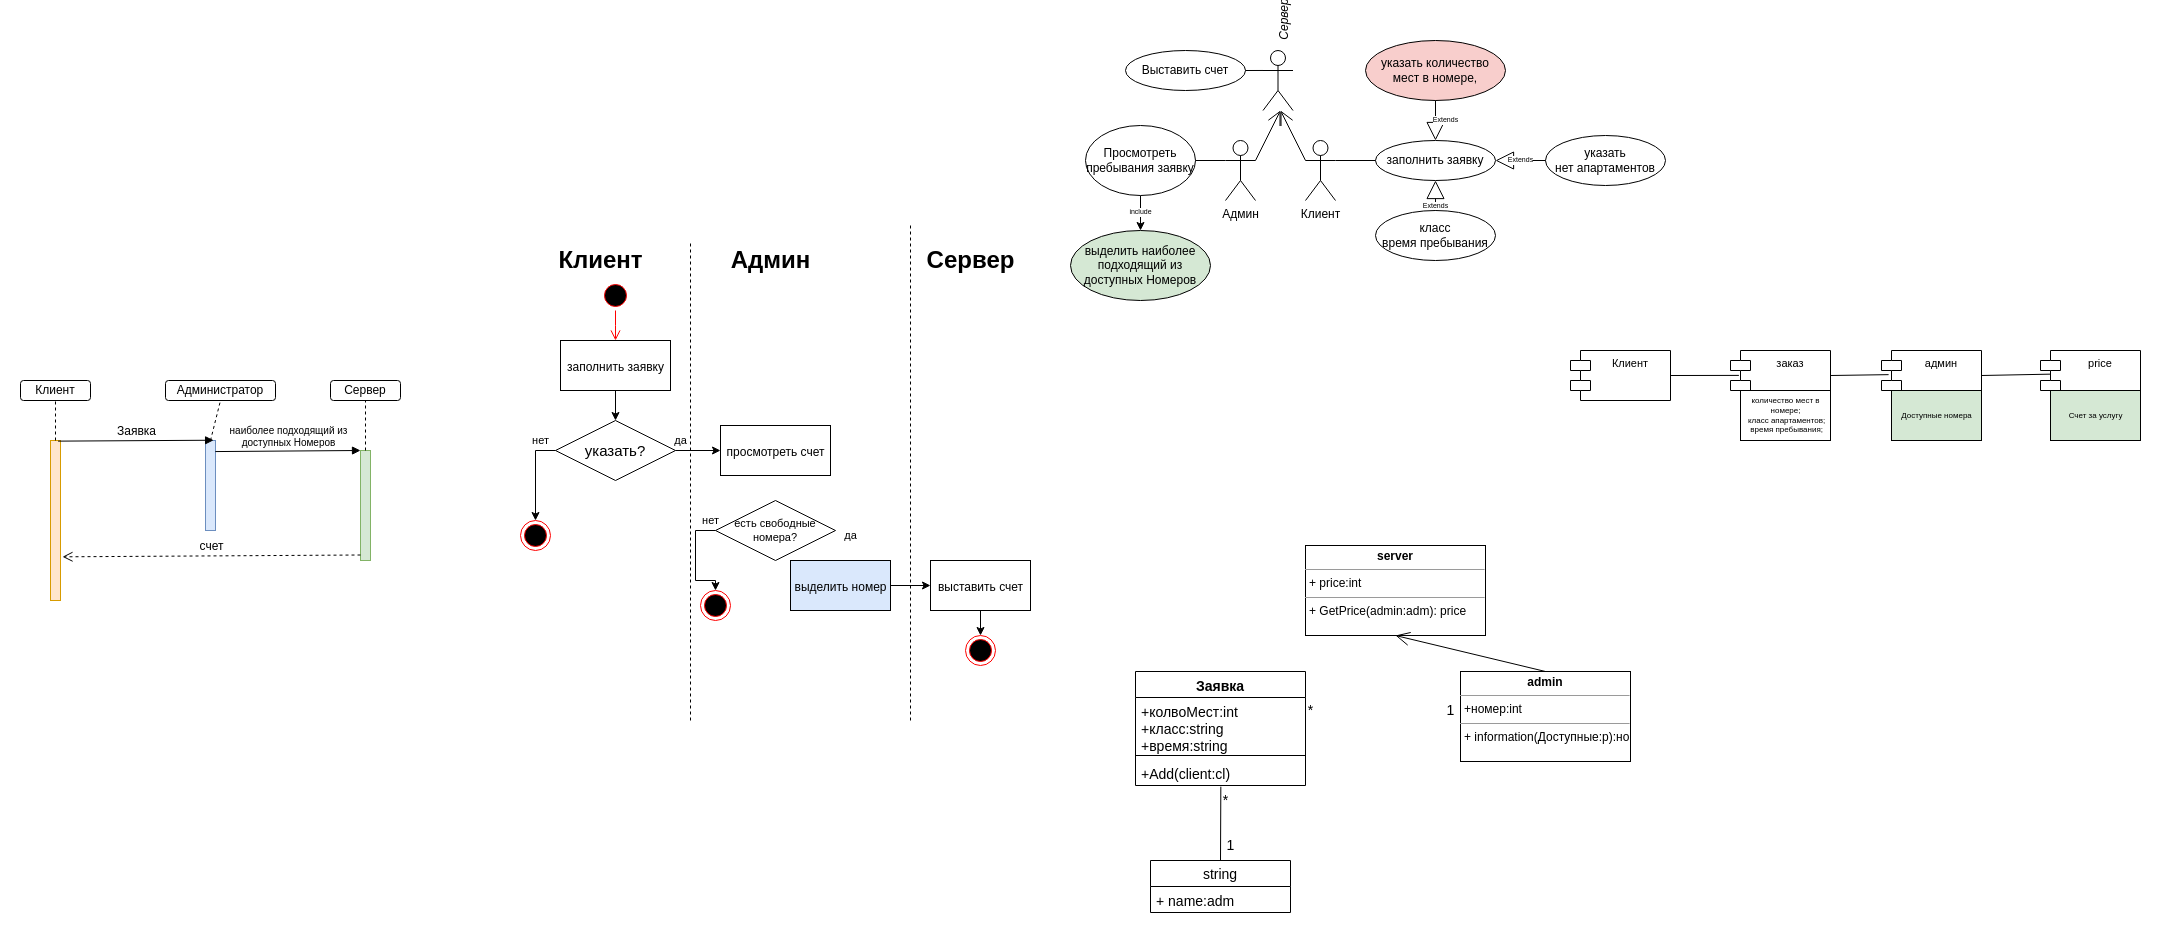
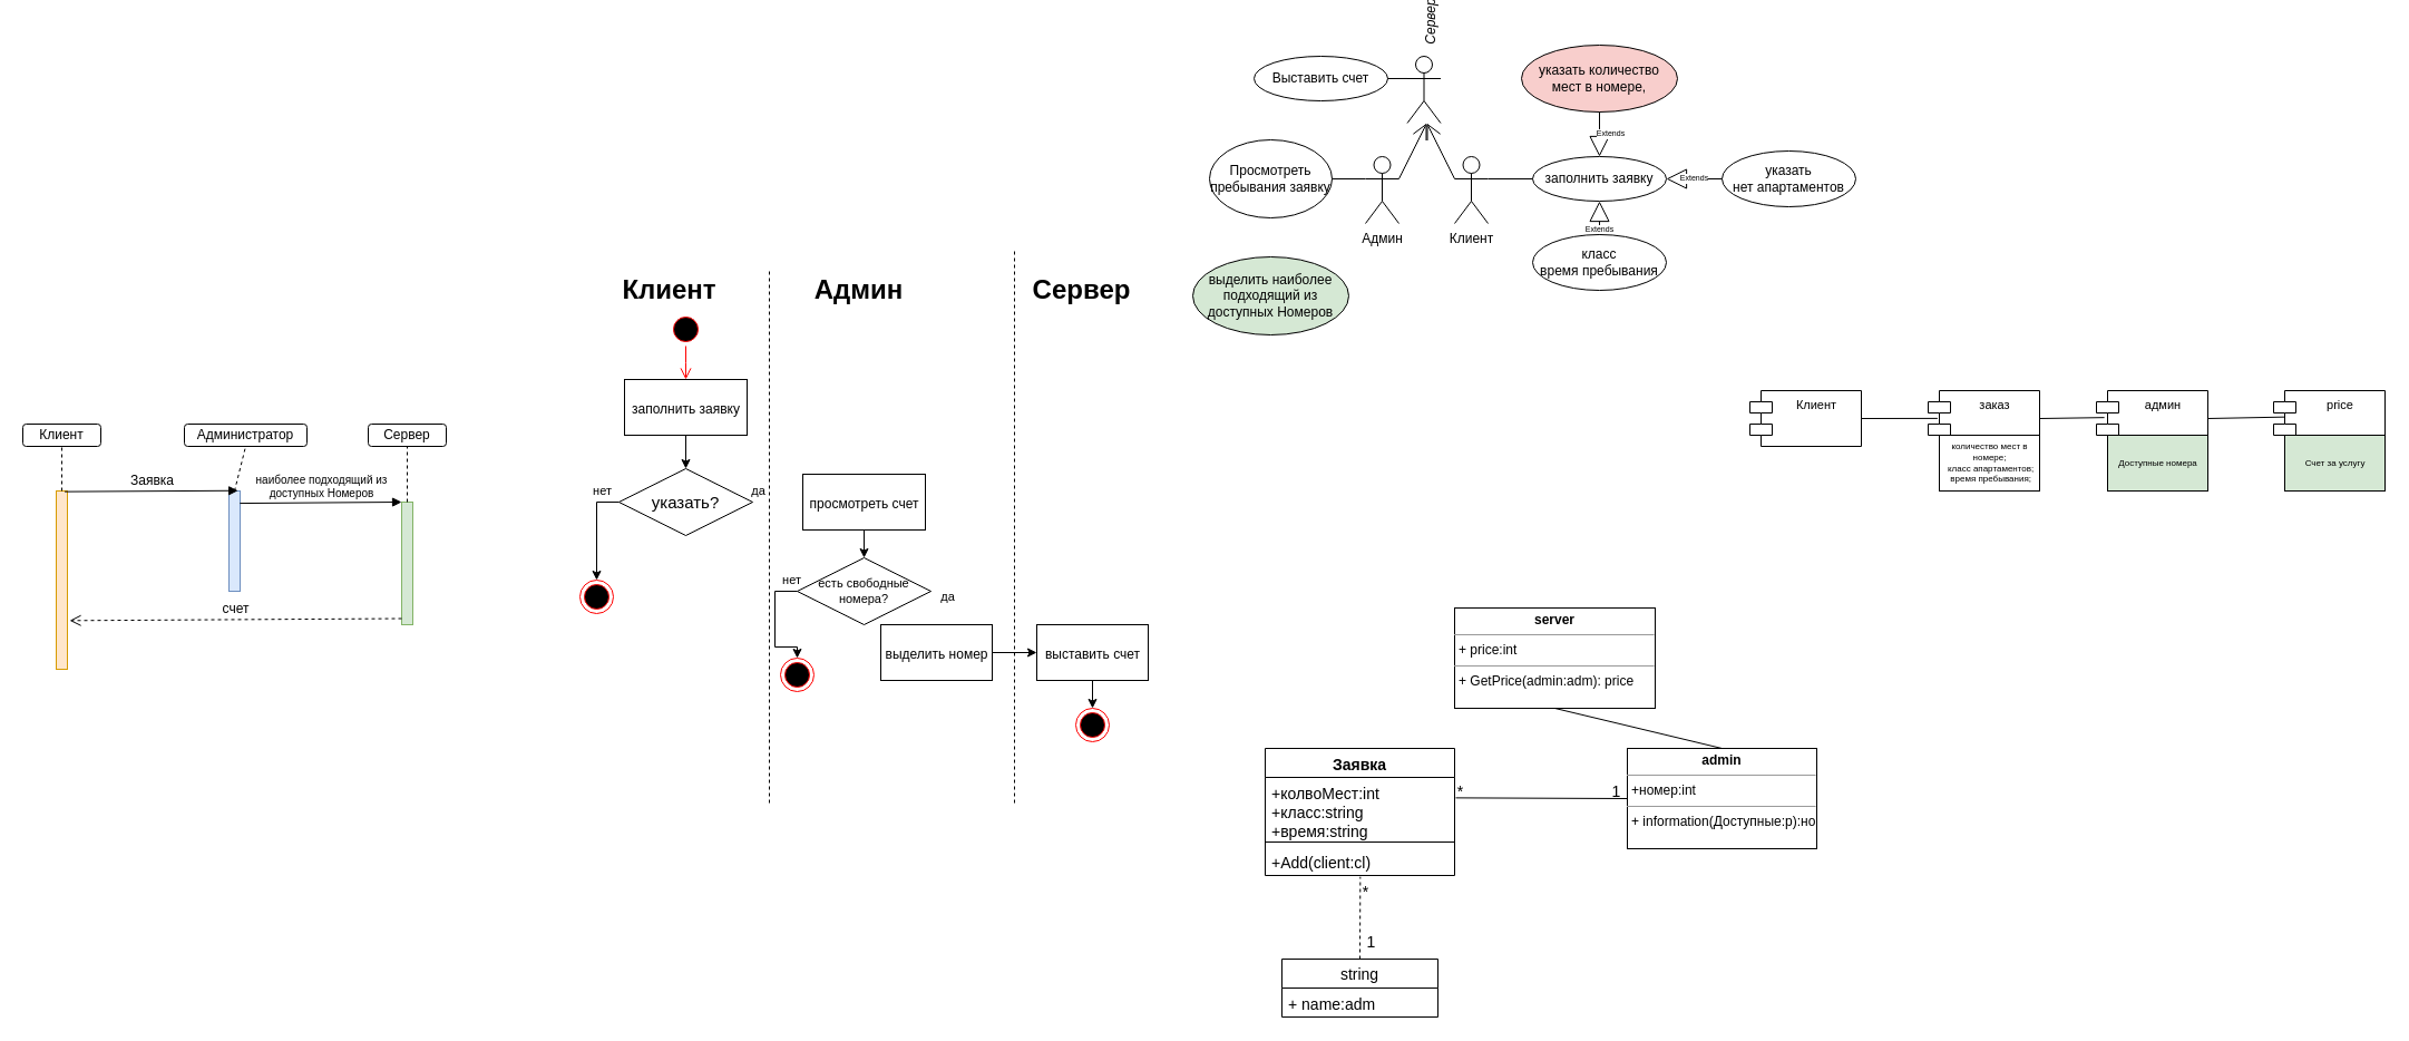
- <mxCell id="10" value="include" style="edgeStyle=orthogonalEdgeStyle;rounded=0;orthogonalLoop=1;jettySize=auto;html=1;fontSize=7;" edge="1" parent="1" source="11" target="13"><mxGeometry relative="1" as="geometry" /></mxCell>
- <mxCell id="46" style="edgeStyle=orthogonalEdgeStyle;rounded=0;orthogonalLoop=1;jettySize=auto;html=1;exitX=1;exitY=0.5;exitDx=0;exitDy=0;entryX=0;entryY=0.5;entryDx=0;entryDy=0;labelBackgroundColor=none;fontSize=15;fontColor=none;" edge="1" parent="1" source="47" target="50"><mxGeometry relative="1" as="geometry" /></mxCell>
+ <mxCell id="49" style="edgeStyle=orthogonalEdgeStyle;rounded=0;orthogonalLoop=1;jettySize=auto;html=1;exitX=0.5;exitY=1;exitDx=0;exitDy=0;entryX=0.5;entryY=0;entryDx=0;entryDy=0;labelBackgroundColor=none;fontSize=15;fontColor=none;" edge="1" parent="1" source="50" target="52"><mxGeometry relative="1" as="geometry" /></mxCell>
- <mxCell id="55" value="&lt;span style=&quot;font-size: 12px;&quot;&gt;выделить номер&lt;/span&gt;" style="html=1;labelBackgroundColor=none;fontSize=15;fontColor=none;fillColor=#dae8fc;" vertex="1" parent="1"><mxGeometry x="790" y="540" width="100" height="50" as="geometry" /></mxCell>
+ <mxCell id="55" value="&lt;span style=&quot;font-size: 12px;&quot;&gt;выделить номер&lt;/span&gt;" style="html=1;labelBackgroundColor=none;fontSize=15;fontColor=none;" vertex="1" parent="1"><mxGeometry x="790" y="540" width="100" height="50" as="geometry" /></mxCell>
- <mxCell id="23" value="" style="endArrow=open;endFill=1;endSize=12;html=1;rounded=0;fontSize=12;entryX=0.5;entryY=1;entryDx=0;entryDy=0;exitX=0.5;exitY=0;exitDx=0;exitDy=0;" edge="1" parent="1" source="19" target="20"><mxGeometry width="160" relative="1" as="geometry"><mxPoint x="1347.5" y="685" as="sourcePoint" /><mxPoint x="1507.5" y="685" as="targetPoint" /></mxGeometry></mxCell>
+ <mxCell id="23" value="" style="endArrow=none;endFill=1;endSize=12;html=1;rounded=0;fontSize=12;entryX=0.5;entryY=1;entryDx=0;entryDy=0;exitX=0.5;exitY=0;exitDx=0;exitDy=0;" edge="1" parent="1" source="19" target="20"><mxGeometry width="160" relative="1" as="geometry"><mxPoint x="1347.5" y="685" as="sourcePoint" /><mxPoint x="1507.5" y="685" as="targetPoint" /></mxGeometry></mxCell>
+ <mxCell id="82" value="" style="endArrow=none;html=1;rounded=0;labelBackgroundColor=none;fontSize=14;fontColor=none;entryX=0;entryY=0.5;entryDx=0;entryDy=0;exitX=1.006;exitY=0.34;exitDx=0;exitDy=0;exitPerimeter=0;" edge="1" parent="1" source="74" target="19"><mxGeometry relative="1" as="geometry"><mxPoint x="1280" y="700" as="sourcePoint" /><mxPoint x="1440" y="700" as="targetPoint" /></mxGeometry></mxCell>
- <mxCell id="77" value="" style="endArrow=none;html=1;rounded=0;labelBackgroundColor=none;fontSize=14;fontColor=none;exitX=0.5;exitY=0;exitDx=0;exitDy=0;entryX=0.502;entryY=1.046;entryDx=0;entryDy=0;entryPerimeter=0;" edge="1" parent="1" source="80" target="76"><mxGeometry width="50" height="50" relative="1" as="geometry"><mxPoint x="1220" y="840" as="sourcePoint" /><mxPoint x="1220" y="770" as="targetPoint" /></mxGeometry></mxCell>
+ <mxCell id="77" value="" style="endArrow=none;html=1;rounded=0;labelBackgroundColor=none;fontSize=14;fontColor=none;exitX=0.5;exitY=0;exitDx=0;exitDy=0;entryX=0.502;entryY=1.046;entryDx=0;entryDy=0;entryPerimeter=0;dashed=1;" edge="1" parent="1" source="80" target="76"><mxGeometry width="50" height="50" relative="1" as="geometry"><mxPoint x="1220" y="840" as="sourcePoint" /><mxPoint x="1220" y="770" as="targetPoint" /></mxGeometry></mxCell>
